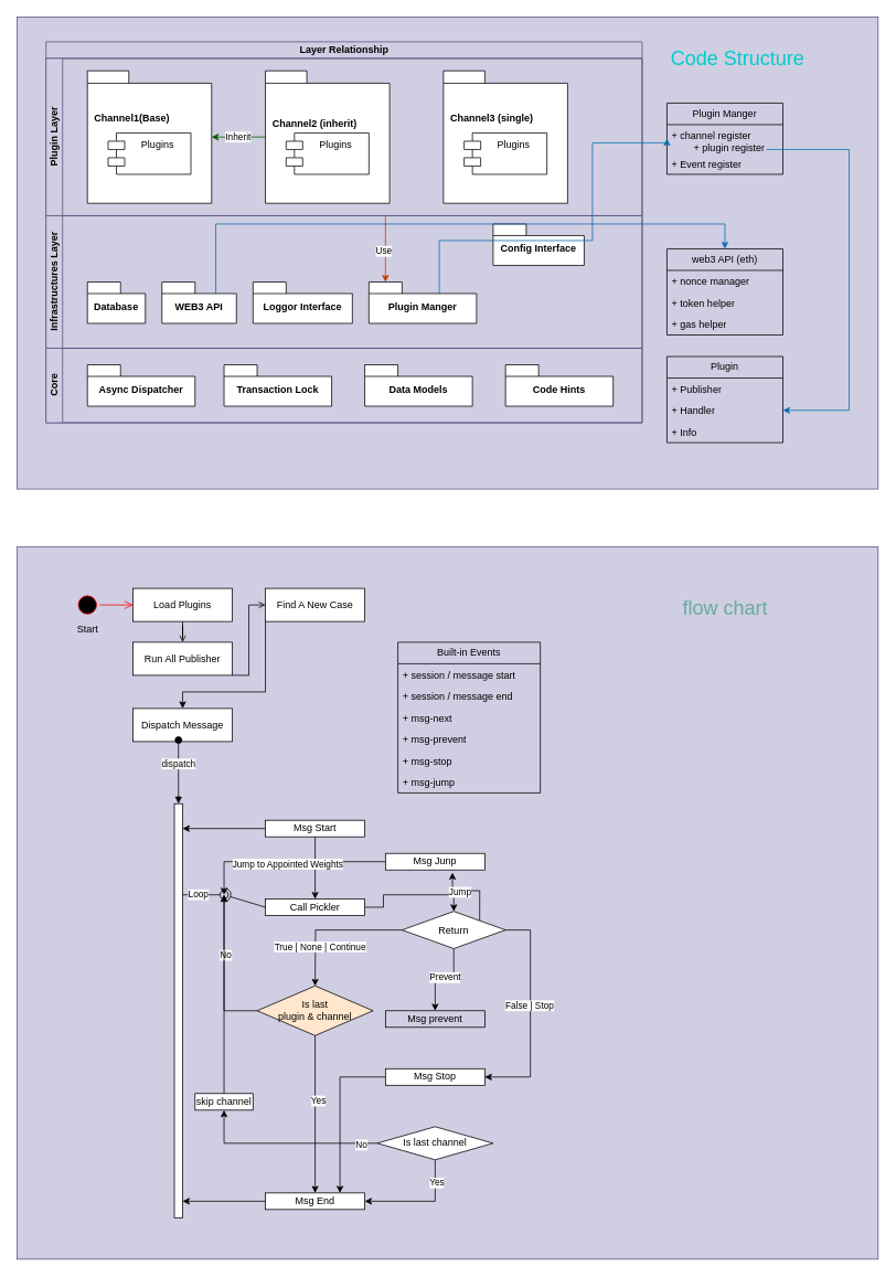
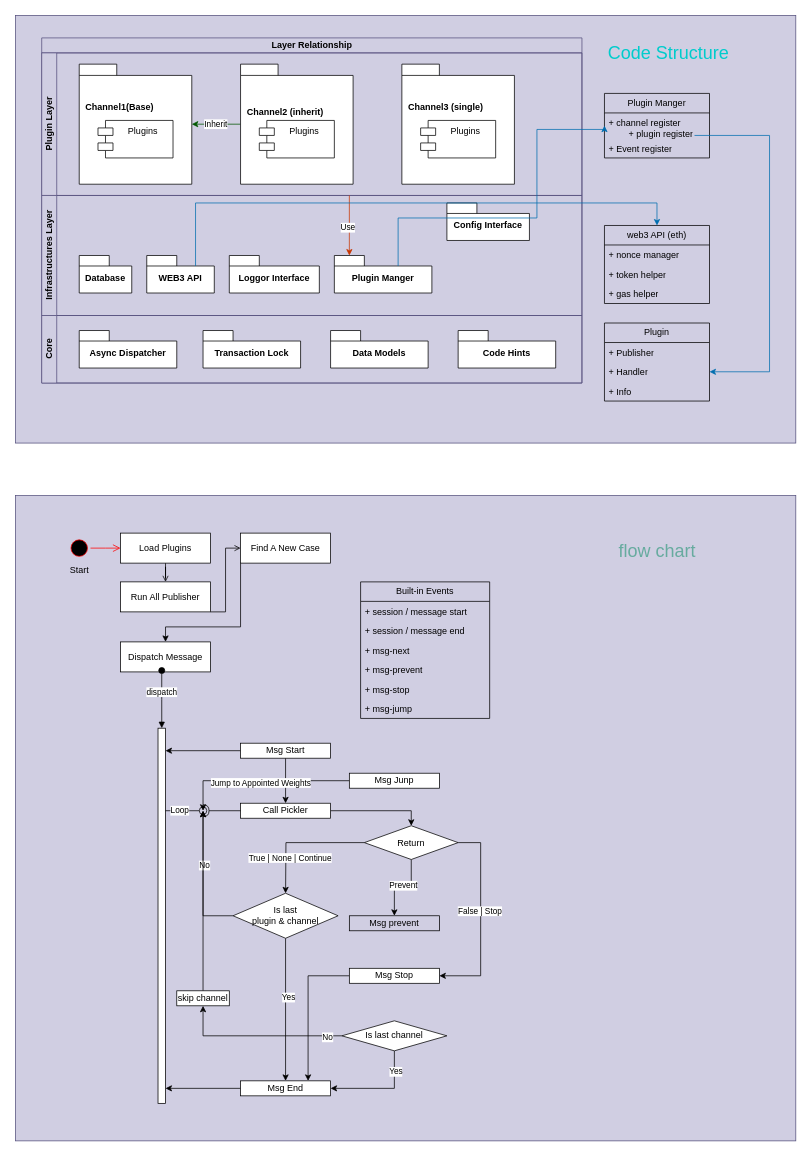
- <mxCell id="68" style="edgeStyle=orthogonalEdgeStyle;rounded=0;orthogonalLoop=1;jettySize=auto;html=1;exitX=1;exitY=0;exitDx=0;exitDy=0;entryX=0.674;entryY=1.158;entryDx=0;entryDy=0;entryPerimeter=0;" parent="1" source="70" target="90" edge="1"><mxGeometry relative="1" as="geometry" /></mxCell>
- <mxCell id="69" value="Jump" style="edgeLabel;html=1;align=center;verticalAlign=middle;resizable=0;points=[];" parent="68" vertex="1" connectable="0"><mxGeometry x="0.35" y="1" relative="1" as="geometry"><mxPoint as="offset" /></mxGeometry></mxCell>
- <mxCell id="57" value="Call Pickler" style="html=1;whiteSpace=wrap;" parent="1" vertex="1"><mxGeometry x="320" y="1085" width="120" height="20" as="geometry" /></mxCell>
+ <mxCell id="57" value="Call Pickler" style="html=1;whiteSpace=wrap;" parent="1" vertex="1"><mxGeometry x="320" y="1070" width="120" height="20" as="geometry" /></mxCell>
- <mxCell id="75" value="Is last&lt;br&gt;plugin &amp;amp; channel&lt;br&gt;" style="rhombus;whiteSpace=wrap;html=1;fillColor=#ffe6cc;" parent="1" vertex="1"><mxGeometry x="310" y="1190" width="140" height="60" as="geometry" /></mxCell>
+ <mxCell id="75" value="Is last&lt;br&gt;plugin &amp;amp; channel&lt;br&gt;" style="rhombus;whiteSpace=wrap;html=1;" parent="1" vertex="1"><mxGeometry x="310" y="1190" width="140" height="60" as="geometry" /></mxCell>
